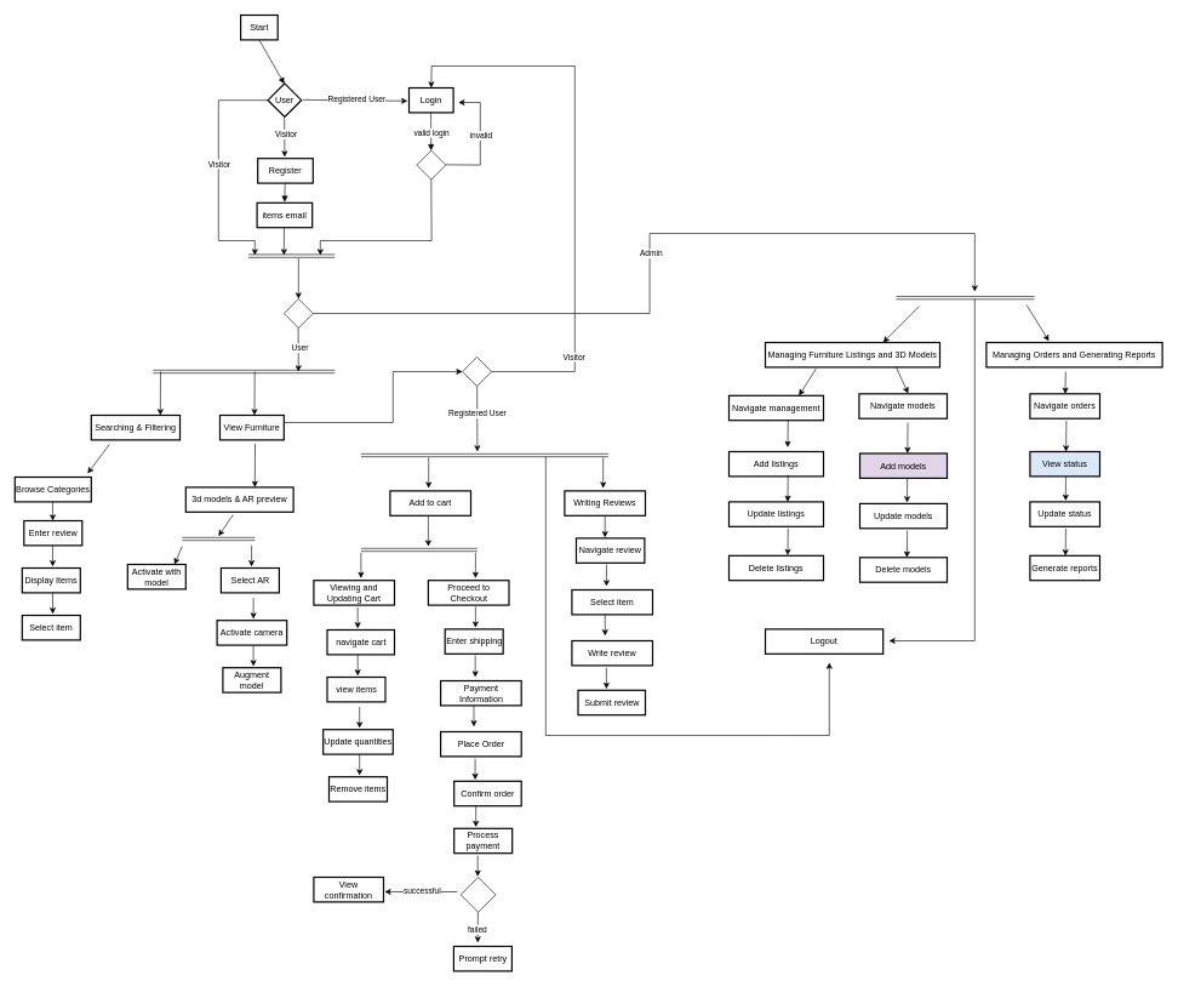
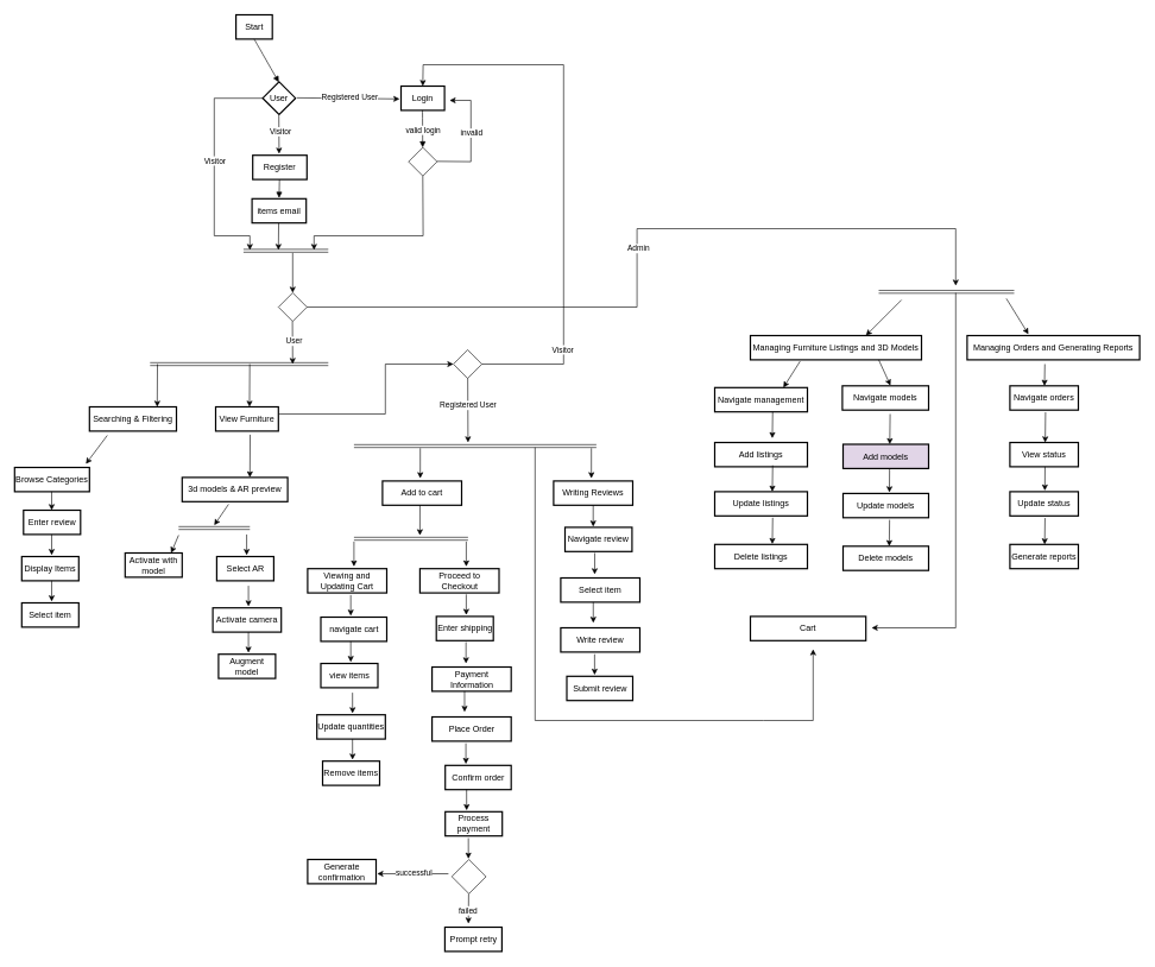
- <mxCell id="127" value="View status" style="whiteSpace=wrap;strokeWidth=2;fillColor=#dae8fc;" vertex="1" parent="1"><mxGeometry x="1416" y="620" width="96" height="34" as="geometry" /></mxCell>
+ <mxCell id="127" value="View status" style="whiteSpace=wrap;strokeWidth=2;" vertex="1" parent="1"><mxGeometry x="1416" y="620" width="96" height="34" as="geometry" /></mxCell>
- <mxCell id="134" value="Logout" style="whiteSpace=wrap;strokeWidth=2;" vertex="1" parent="1"><mxGeometry x="1052" y="864" width="162" height="34" as="geometry" /></mxCell>
+ <mxCell id="134" value="Cart" style="whiteSpace=wrap;strokeWidth=2;" vertex="1" parent="1"><mxGeometry x="1052" y="864" width="162" height="34" as="geometry" /></mxCell>
- <mxCell id="89" value="View confirmation" style="whiteSpace=wrap;strokeWidth=2;" parent="1" vertex="1"><mxGeometry x="431" y="1205" width="96" height="34" as="geometry" /></mxCell>
+ <mxCell id="89" value="Generate confirmation" style="whiteSpace=wrap;strokeWidth=2;" parent="1" vertex="1"><mxGeometry x="431" y="1205" width="96" height="34" as="geometry" /></mxCell>
